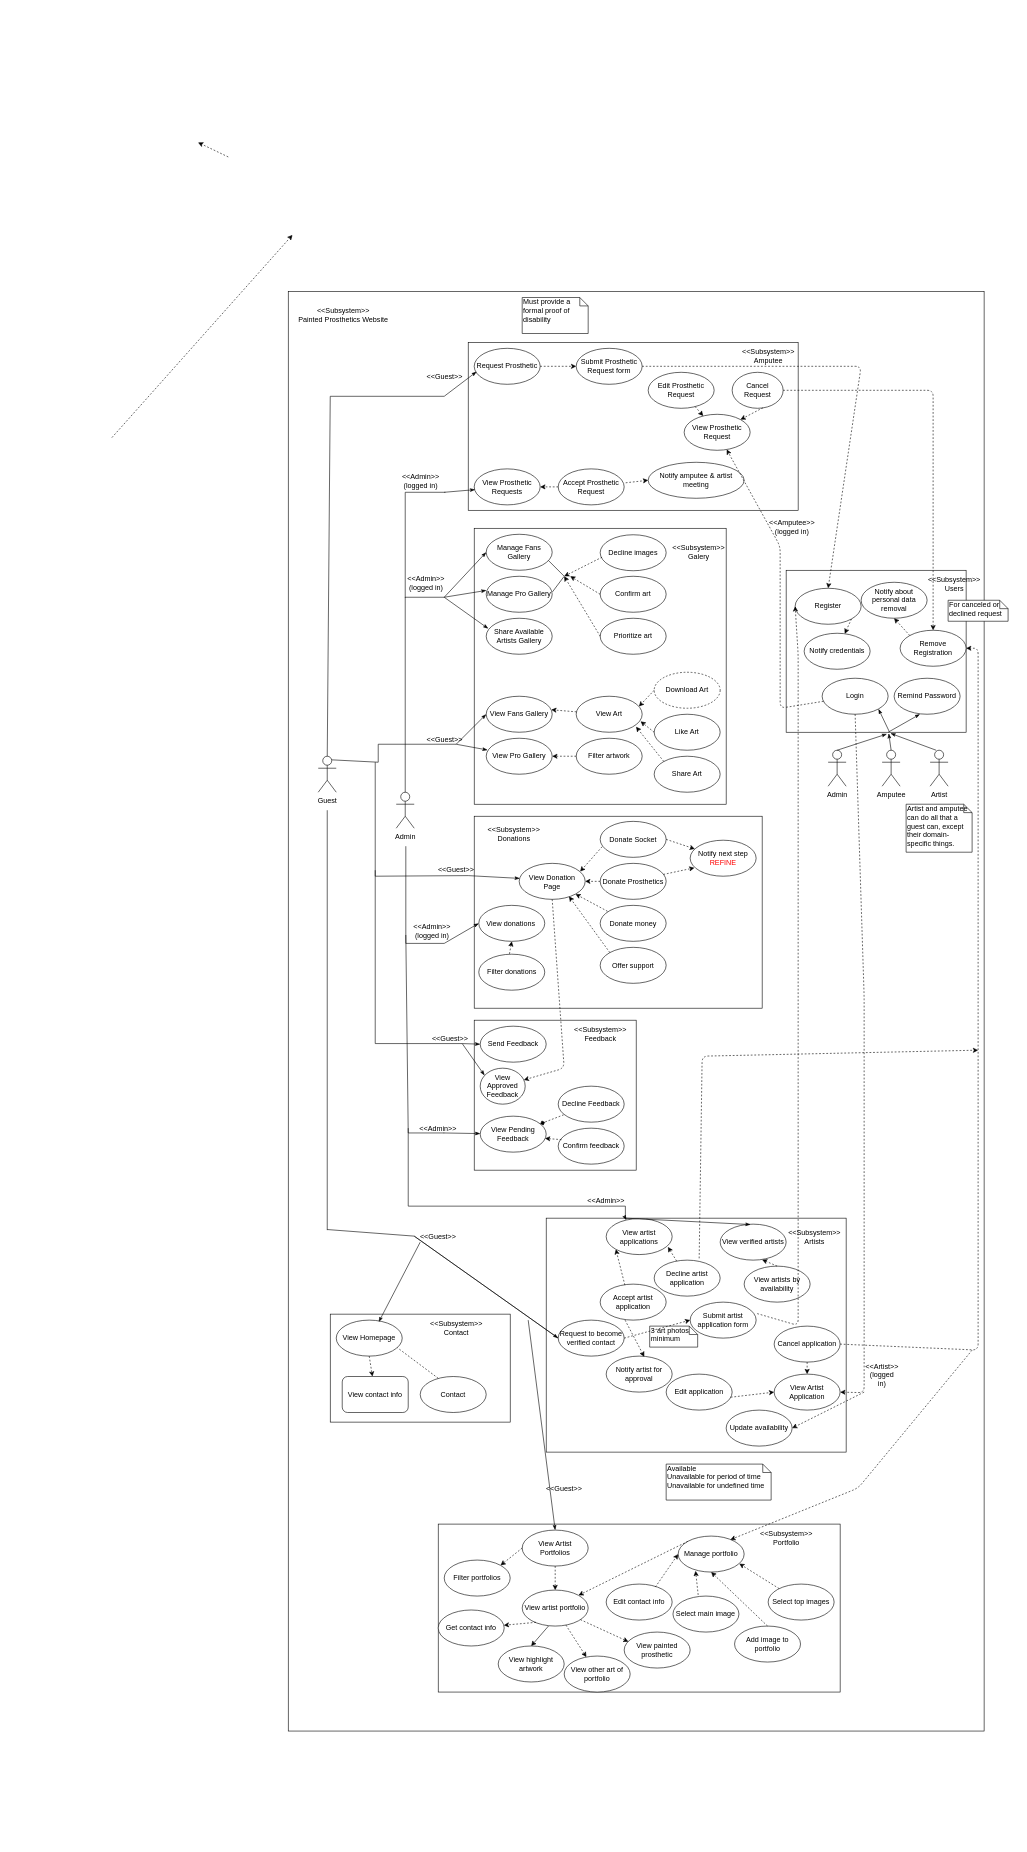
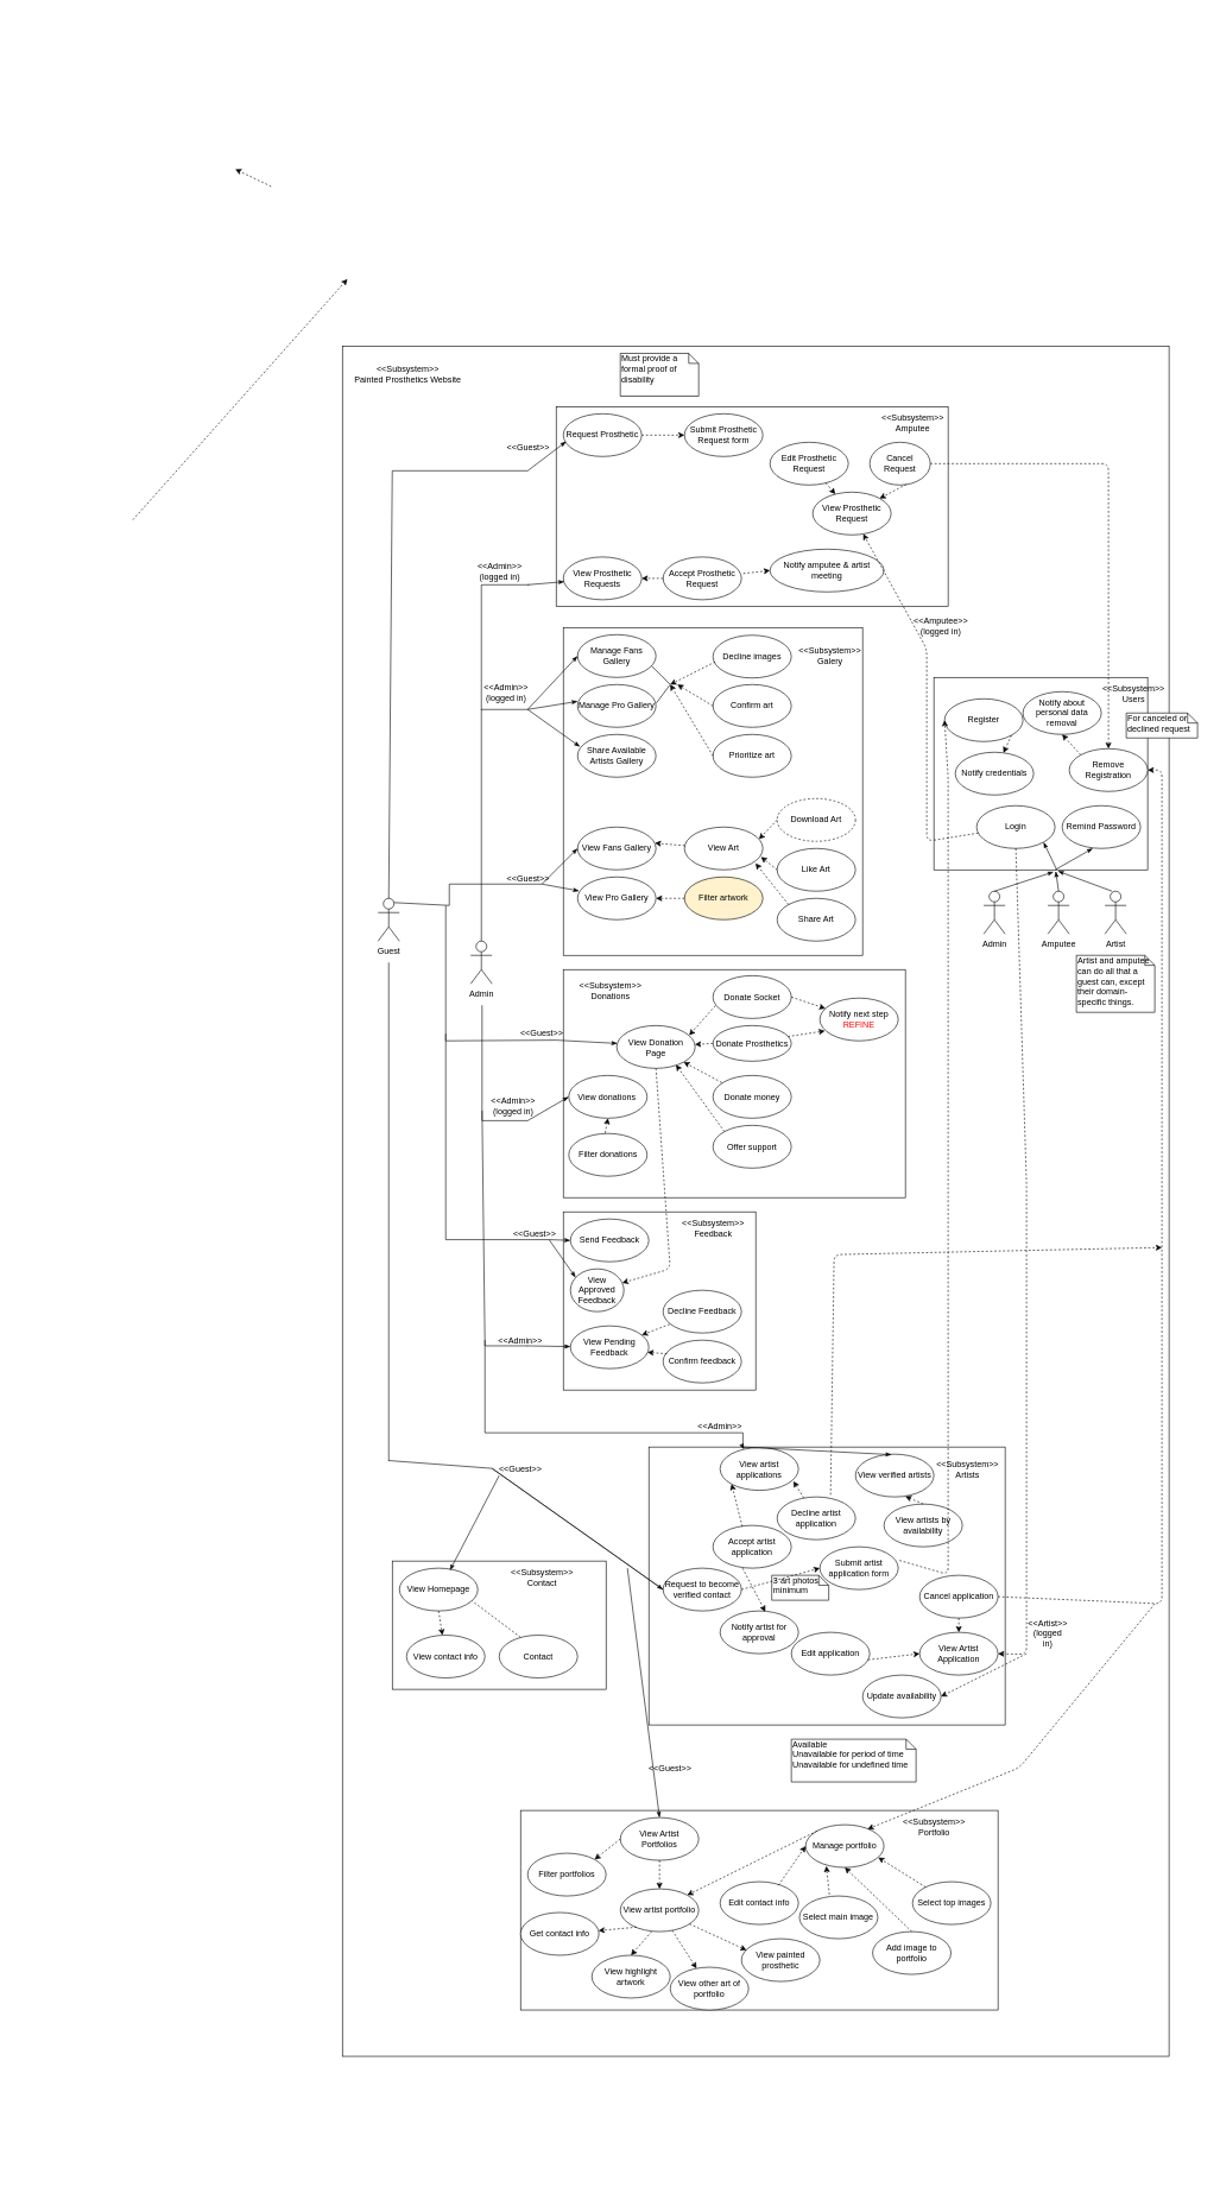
- <mxCell id="196" value="" style="endArrow=classic;html=1;dashed=1;entryX=0.5;entryY=0;entryDx=0;entryDy=0;exitX=1;exitY=0.5;exitDx=0;exitDy=0;" edge="1" parent="1" source="10" target="194"><mxGeometry width="50" height="50" relative="1" as="geometry"><mxPoint x="910" y="620" as="sourcePoint" /><mxPoint x="970" y="620" as="targetPoint" /><Array as="points"><mxPoint x="1435" y="610" /></Array></mxGeometry></mxCell>
- <mxCell id="63" value="Filter artwork" style="ellipse;whiteSpace=wrap;html=1;" parent="51" vertex="1"><mxGeometry x="170" y="350" width="110" height="60" as="geometry" /></mxCell>
+ <mxCell id="63" value="Filter artwork" style="ellipse;whiteSpace=wrap;html=1;fillColor=#fff2cc;" parent="51" vertex="1"><mxGeometry x="170" y="350" width="110" height="60" as="geometry" /></mxCell>
- <mxCell id="27" value="Donate Prosthetics" style="ellipse;whiteSpace=wrap;html=1;" parent="22" vertex="1"><mxGeometry x="210" y="78.57" width="110" height="60" as="geometry" /></mxCell>
+ <mxCell id="27" value="Donate Prosthetics" style="ellipse;whiteSpace=wrap;html=1;" parent="22" vertex="1"><mxGeometry x="210" y="78.57" width="110" height="50" as="geometry" /></mxCell>
- <mxCell id="49" value="" style="endArrow=diamond;html=1;dashed=1;exitX=0.083;exitY=0.796;exitDx=0;exitDy=0;exitPerimeter=0;" parent="41" source="45" target="46" edge="1"><mxGeometry width="50" height="50" relative="1" as="geometry"><mxPoint x="236.068" y="-102.621" as="sourcePoint" /><mxPoint x="168.05" y="-196.35" as="targetPoint" /></mxGeometry></mxCell>
+ <mxCell id="49" value="" style="endArrow=classic;html=1;dashed=1;exitX=0.083;exitY=0.796;exitDx=0;exitDy=0;exitPerimeter=0;" parent="41" source="45" target="46" edge="1"><mxGeometry width="50" height="50" relative="1" as="geometry"><mxPoint x="236.068" y="-102.621" as="sourcePoint" /><mxPoint x="168.05" y="-196.35" as="targetPoint" /></mxGeometry></mxCell>
- <mxCell id="170" value="View contact info" style="whiteSpace=wrap;html=1;rounded=1;" vertex="1" parent="166"><mxGeometry x="20" y="104" width="110" height="60" as="geometry" /></mxCell>
+ <mxCell id="170" value="View contact info" style="ellipse;whiteSpace=wrap;html=1;" vertex="1" parent="166"><mxGeometry x="20" y="104" width="110" height="60" as="geometry" /></mxCell>
- <mxCell id="205" value="" style="endArrow=classic;html=1;dashed=0;entryX=0.5;entryY=0;entryDx=0;entryDy=0;exitX=0.4;exitY=0.996;exitDx=0;exitDy=0;exitPerimeter=0;" edge="1" parent="1" source="208" target="206"><mxGeometry width="50" height="50" relative="1" as="geometry"><mxPoint x="985" y="2753.22" as="sourcePoint" /><mxPoint x="924.95" y="2695.22" as="targetPoint" /></mxGeometry></mxCell>
+ <mxCell id="205" value="" style="endArrow=classic;html=1;dashed=1;entryX=0.5;entryY=0;entryDx=0;entryDy=0;exitX=0.4;exitY=0.996;exitDx=0;exitDy=0;exitPerimeter=0;" edge="1" parent="1" source="208" target="206"><mxGeometry width="50" height="50" relative="1" as="geometry"><mxPoint x="985" y="2753.22" as="sourcePoint" /><mxPoint x="924.95" y="2695.22" as="targetPoint" /></mxGeometry></mxCell>
